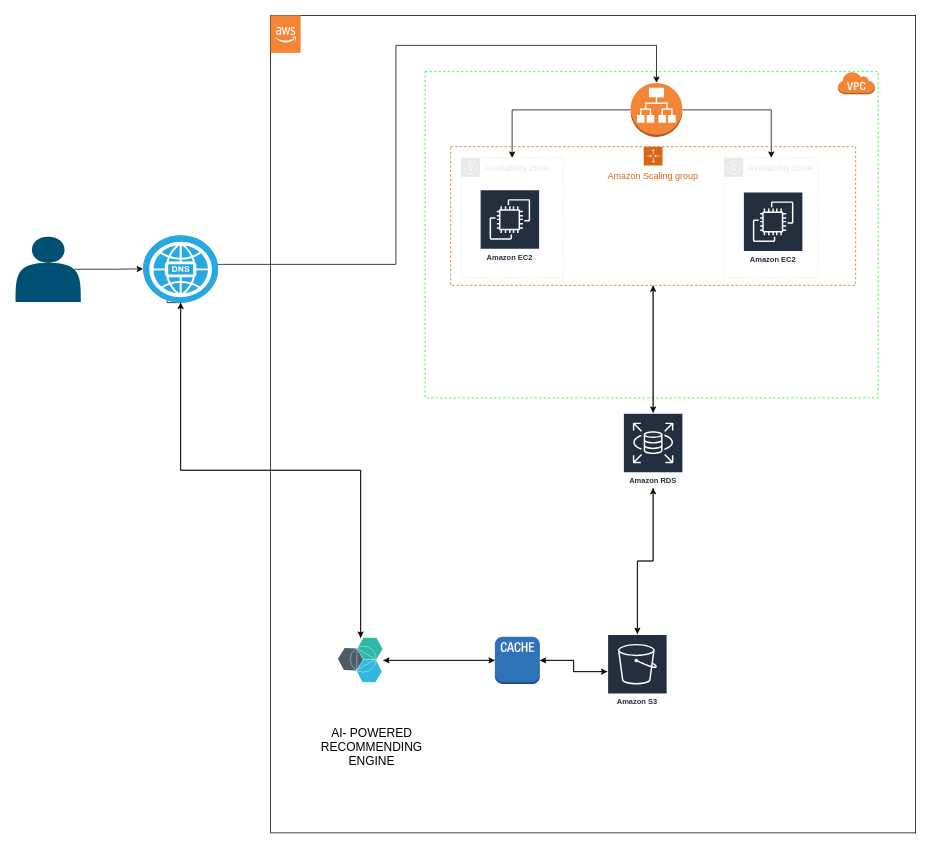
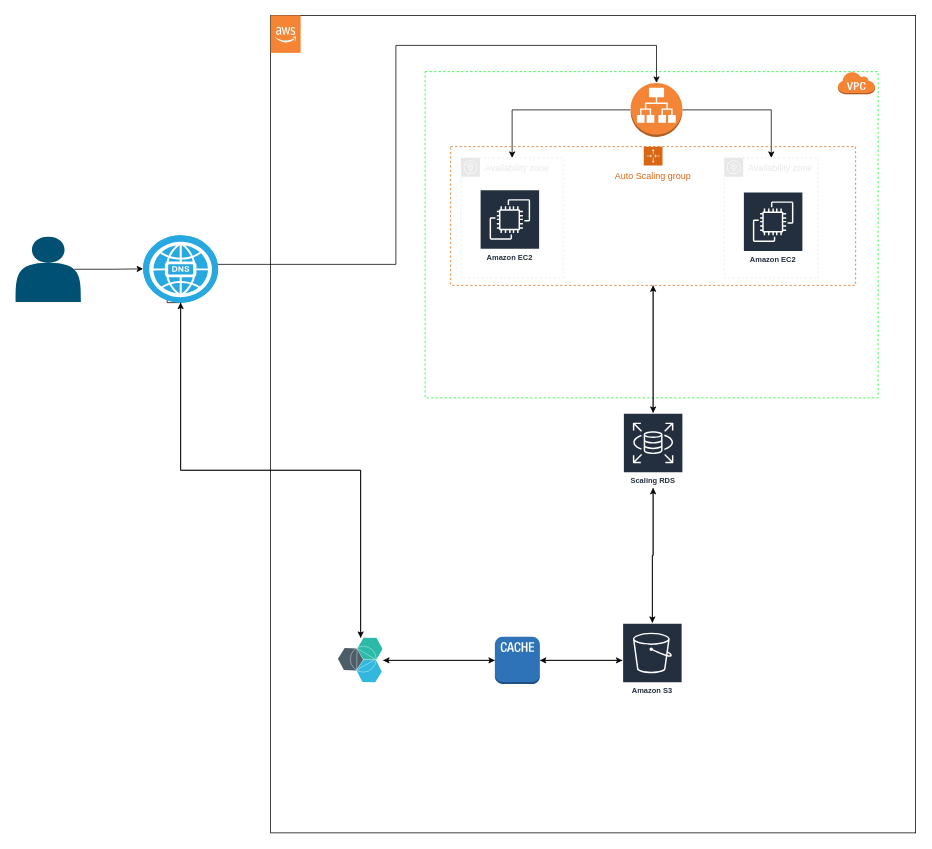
- <mxCell id="20" value="Amazon Scaling group" style="points=[[0,0],[0.25,0],[0.5,0],[0.75,0],[1,0],[1,0.25],[1,0.5],[1,0.75],[1,1],[0.75,1],[0.5,1],[0.25,1],[0,1],[0,0.75],[0,0.5],[0,0.25]];outlineConnect=0;gradientColor=none;html=1;whiteSpace=wrap;fontSize=12;fontStyle=0;container=1;pointerEvents=0;collapsible=0;recursiveResize=0;shape=mxgraph.aws4.groupCenter;grIcon=mxgraph.aws4.group_auto_scaling_group;grStroke=1;strokeColor=#D86613;fillColor=none;verticalAlign=top;align=center;fontColor=#D86613;dashed=1;spacingTop=25;movable=1;resizable=1;rotatable=1;deletable=1;editable=1;locked=0;connectable=1;" vertex="1" parent="1"><mxGeometry x="600" y="195" width="540" height="185" as="geometry" /></mxCell>
+ <mxCell id="20" value="Auto Scaling group" style="points=[[0,0],[0.25,0],[0.5,0],[0.75,0],[1,0],[1,0.25],[1,0.5],[1,0.75],[1,1],[0.75,1],[0.5,1],[0.25,1],[0,1],[0,0.75],[0,0.5],[0,0.25]];outlineConnect=0;gradientColor=none;html=1;whiteSpace=wrap;fontSize=12;fontStyle=0;container=1;pointerEvents=0;collapsible=0;recursiveResize=0;shape=mxgraph.aws4.groupCenter;grIcon=mxgraph.aws4.group_auto_scaling_group;grStroke=1;strokeColor=#D86613;fillColor=none;verticalAlign=top;align=center;fontColor=#D86613;dashed=1;spacingTop=25;movable=1;resizable=1;rotatable=1;deletable=1;editable=1;locked=0;connectable=1;" vertex="1" parent="1"><mxGeometry x="600" y="195" width="540" height="185" as="geometry" /></mxCell>
- <mxCell id="18" value="Amazon RDS" style="sketch=0;outlineConnect=0;fontColor=#232F3E;gradientColor=none;strokeColor=#ffffff;fillColor=#232F3E;dashed=0;verticalLabelPosition=middle;verticalAlign=bottom;align=center;html=1;whiteSpace=wrap;fontSize=10;fontStyle=1;spacing=3;shape=mxgraph.aws4.productIcon;prIcon=mxgraph.aws4.rds;" vertex="1" parent="1"><mxGeometry x="830" y="550" width="80" height="100" as="geometry" /></mxCell>
+ <mxCell id="18" value="Scaling RDS" style="sketch=0;outlineConnect=0;fontColor=#232F3E;gradientColor=none;strokeColor=#ffffff;fillColor=#232F3E;dashed=0;verticalLabelPosition=middle;verticalAlign=bottom;align=center;html=1;whiteSpace=wrap;fontSize=10;fontStyle=1;spacing=3;shape=mxgraph.aws4.productIcon;prIcon=mxgraph.aws4.rds;" vertex="1" parent="1"><mxGeometry x="830" y="550" width="80" height="100" as="geometry" /></mxCell>
- <mxCell id="23" value="Amazon S3" style="sketch=0;outlineConnect=0;fontColor=#232F3E;gradientColor=none;strokeColor=#ffffff;fillColor=#232F3E;dashed=0;verticalLabelPosition=middle;verticalAlign=bottom;align=center;html=1;whiteSpace=wrap;fontSize=10;fontStyle=1;spacing=3;shape=mxgraph.aws4.productIcon;prIcon=mxgraph.aws4.s3;" vertex="1" parent="1"><mxGeometry x="809" y="845" width="80" height="100" as="geometry" /></mxCell>
+ <mxCell id="23" value="Amazon S3" style="sketch=0;outlineConnect=0;fontColor=#232F3E;gradientColor=none;strokeColor=#ffffff;fillColor=#232F3E;dashed=0;verticalLabelPosition=middle;verticalAlign=bottom;align=center;html=1;whiteSpace=wrap;fontSize=10;fontStyle=1;spacing=3;shape=mxgraph.aws4.productIcon;prIcon=mxgraph.aws4.s3;" vertex="1" parent="1"><mxGeometry x="829" y="830" width="80" height="100" as="geometry" /></mxCell>
- <mxCell id="30" value="&lt;font size=&quot;3&quot;&gt;AI- POWERED&lt;br&gt;RECOMMENDING ENGINE&lt;br&gt;&lt;/font&gt;" style="text;strokeColor=none;align=center;fillColor=none;html=1;verticalAlign=middle;whiteSpace=wrap;rounded=0;" vertex="1" parent="1"><mxGeometry x="430" y="940" width="130" height="110" as="geometry" /></mxCell>
